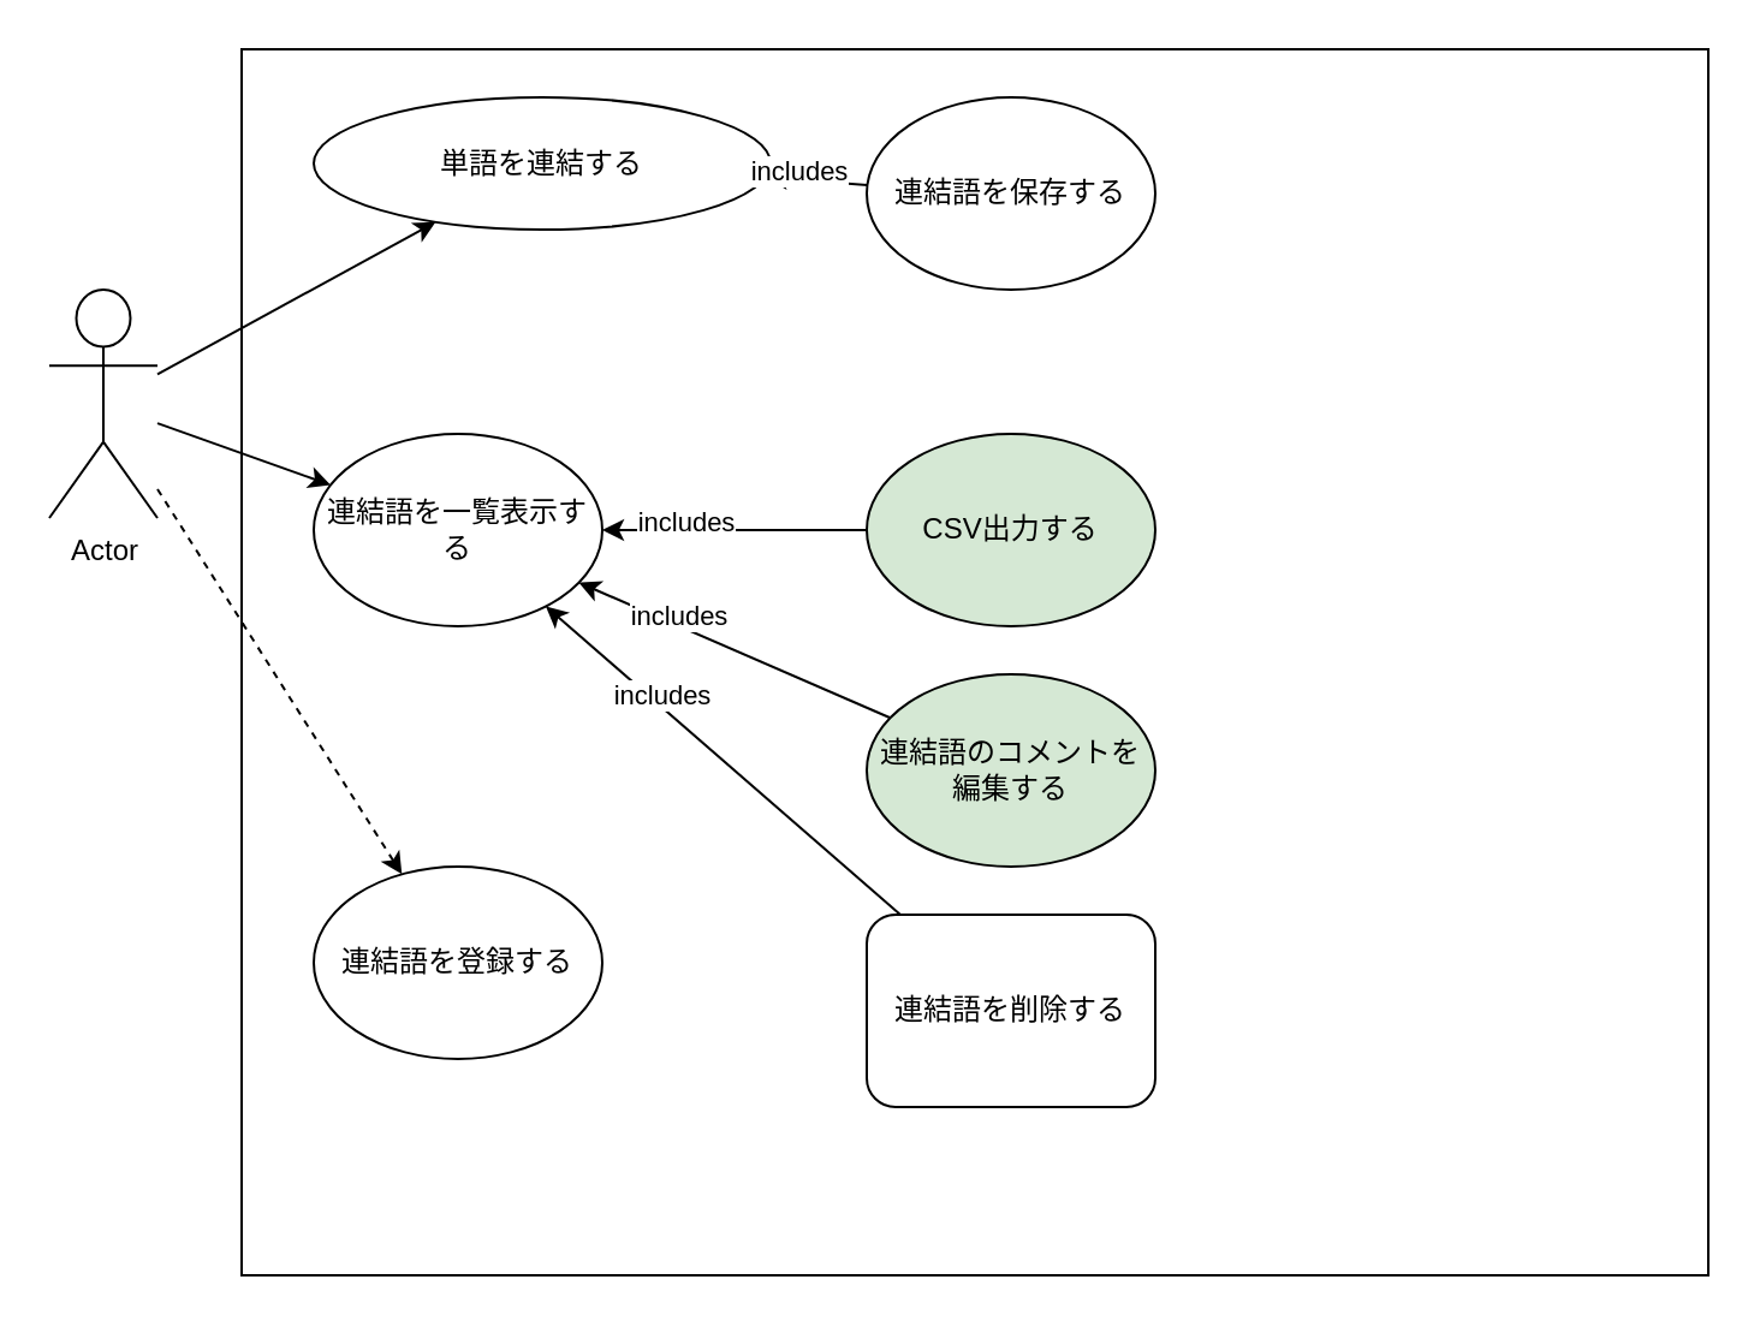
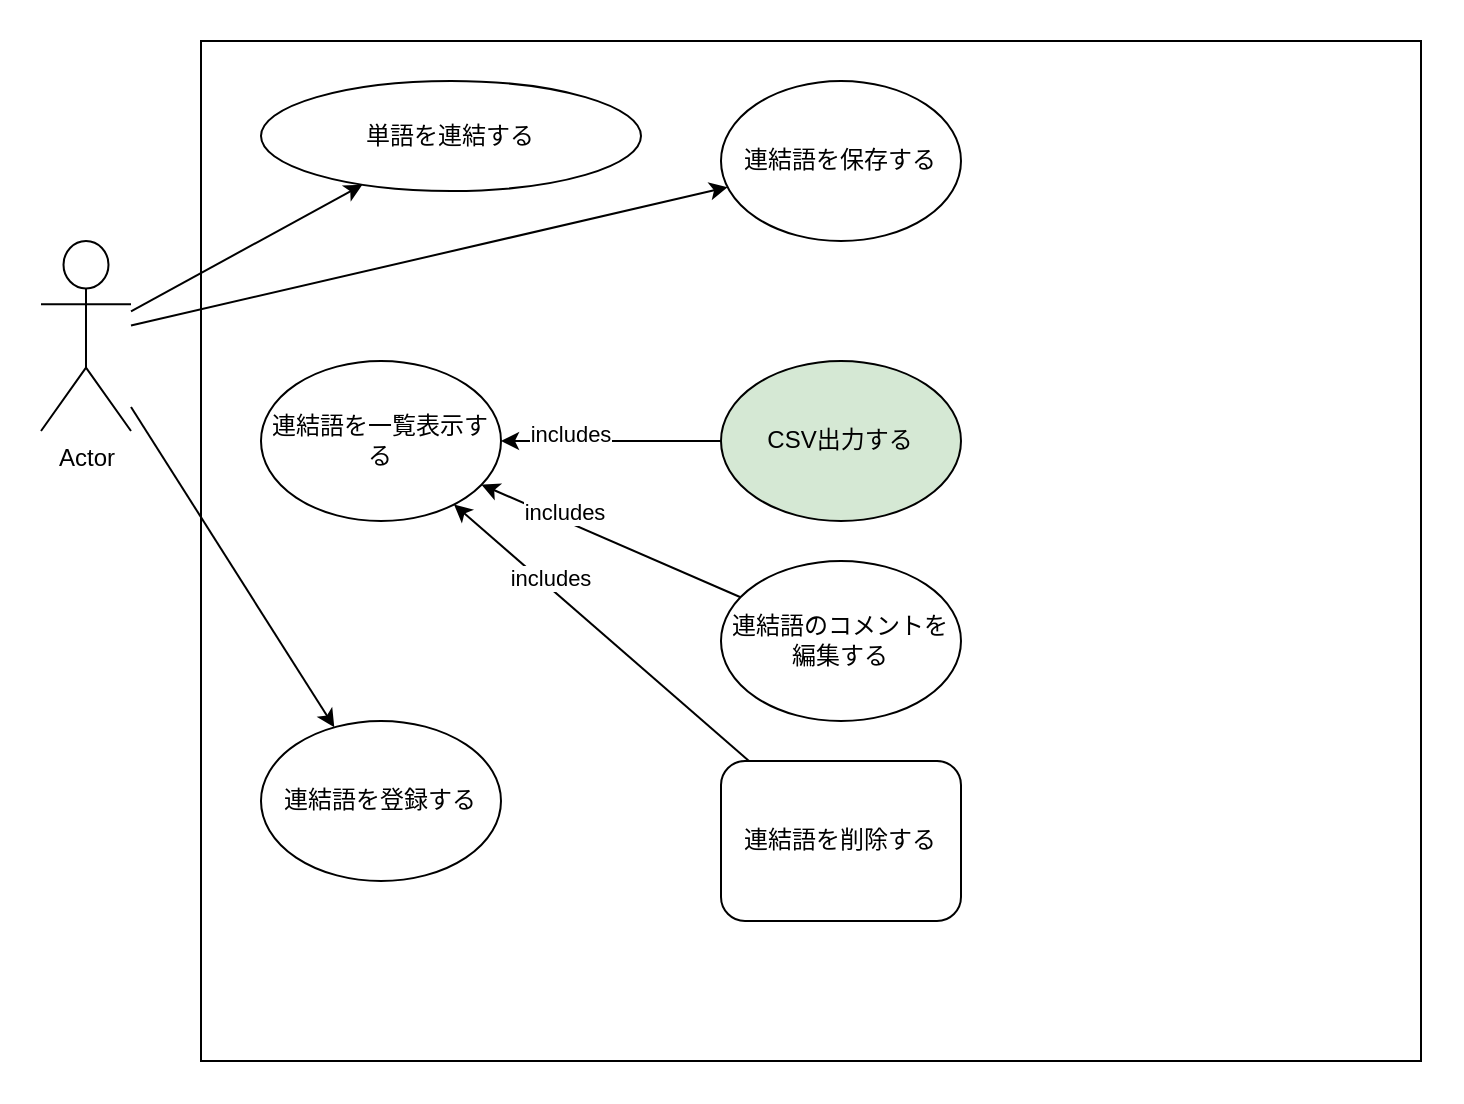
- <mxCell id="5" style="edgeStyle=none;html=1;" parent="1" source="7" target="4" edge="1"><mxGeometry relative="1" as="geometry" /></mxCell>
- <mxCell id="6" value="includes" style="edgeLabel;html=1;align=center;verticalAlign=middle;resizable=0;points=[];" parent="5" vertex="1" connectable="0"><mxGeometry x="0.382" y="-4" relative="1" as="geometry"><mxPoint as="offset" /></mxGeometry></mxCell>
- <mxCell id="11" style="edgeStyle=none;html=1;" parent="1" source="2" target="8" edge="1"><mxGeometry relative="1" as="geometry"><mxPoint x="60" y="153.226" as="sourcePoint" /><mxPoint x="150.325" y="112.434" as="targetPoint" /></mxGeometry></mxCell>
+ <mxCell id="11" style="edgeStyle=none;html=1;" parent="1" source="2" target="7" edge="1"><mxGeometry relative="1" as="geometry"><mxPoint x="60" y="153.226" as="sourcePoint" /><mxPoint x="150.325" y="112.434" as="targetPoint" /></mxGeometry></mxCell>
- <mxCell id="18" style="edgeStyle=none;html=1;dashed=1;" parent="1" source="2" target="17" edge="1"><mxGeometry relative="1" as="geometry"><mxPoint x="60" y="166.774" as="sourcePoint" /><mxPoint x="150.325" y="207.566" as="targetPoint" /></mxGeometry></mxCell>
+ <mxCell id="18" style="edgeStyle=none;html=1;" parent="1" source="2" target="17" edge="1"><mxGeometry relative="1" as="geometry"><mxPoint x="60" y="166.774" as="sourcePoint" /><mxPoint x="150.325" y="207.566" as="targetPoint" /></mxGeometry></mxCell>
- <mxCell id="14" value="連結語のコメントを編集する" style="ellipse;whiteSpace=wrap;html=1;fillColor=#d5e8d4;" parent="1" vertex="1"><mxGeometry x="360" y="280" width="120" height="80" as="geometry" /></mxCell>
+ <mxCell id="14" value="連結語のコメントを編集する" style="ellipse;whiteSpace=wrap;html=1;" parent="1" vertex="1"><mxGeometry x="360" y="280" width="120" height="80" as="geometry" /></mxCell>
